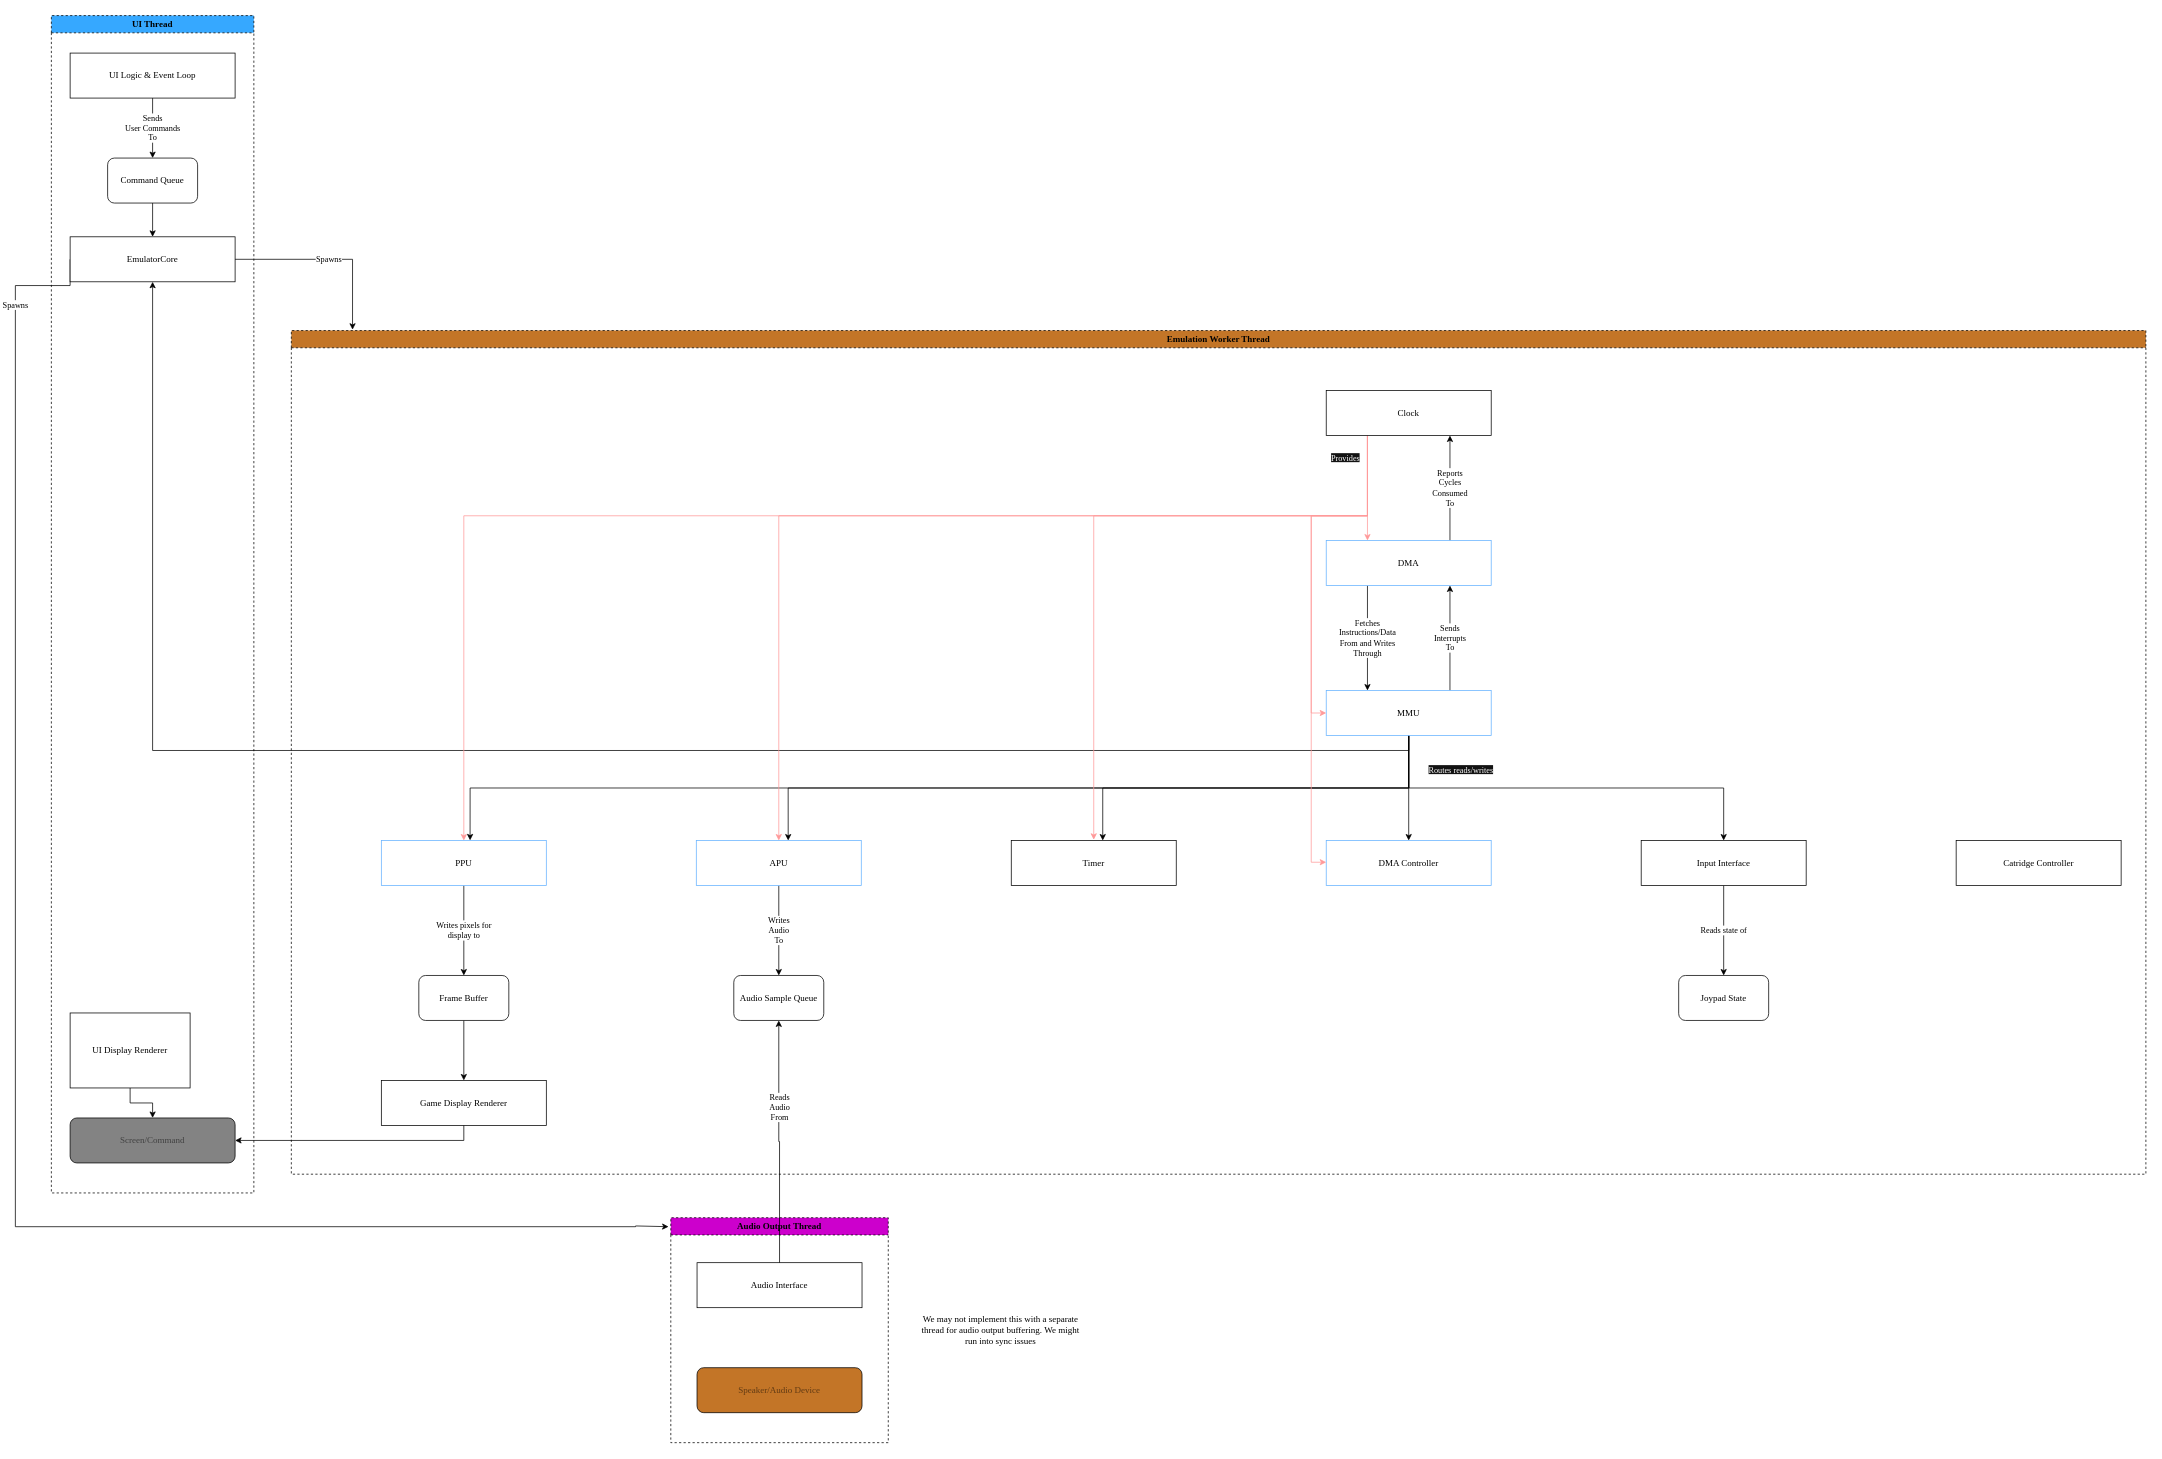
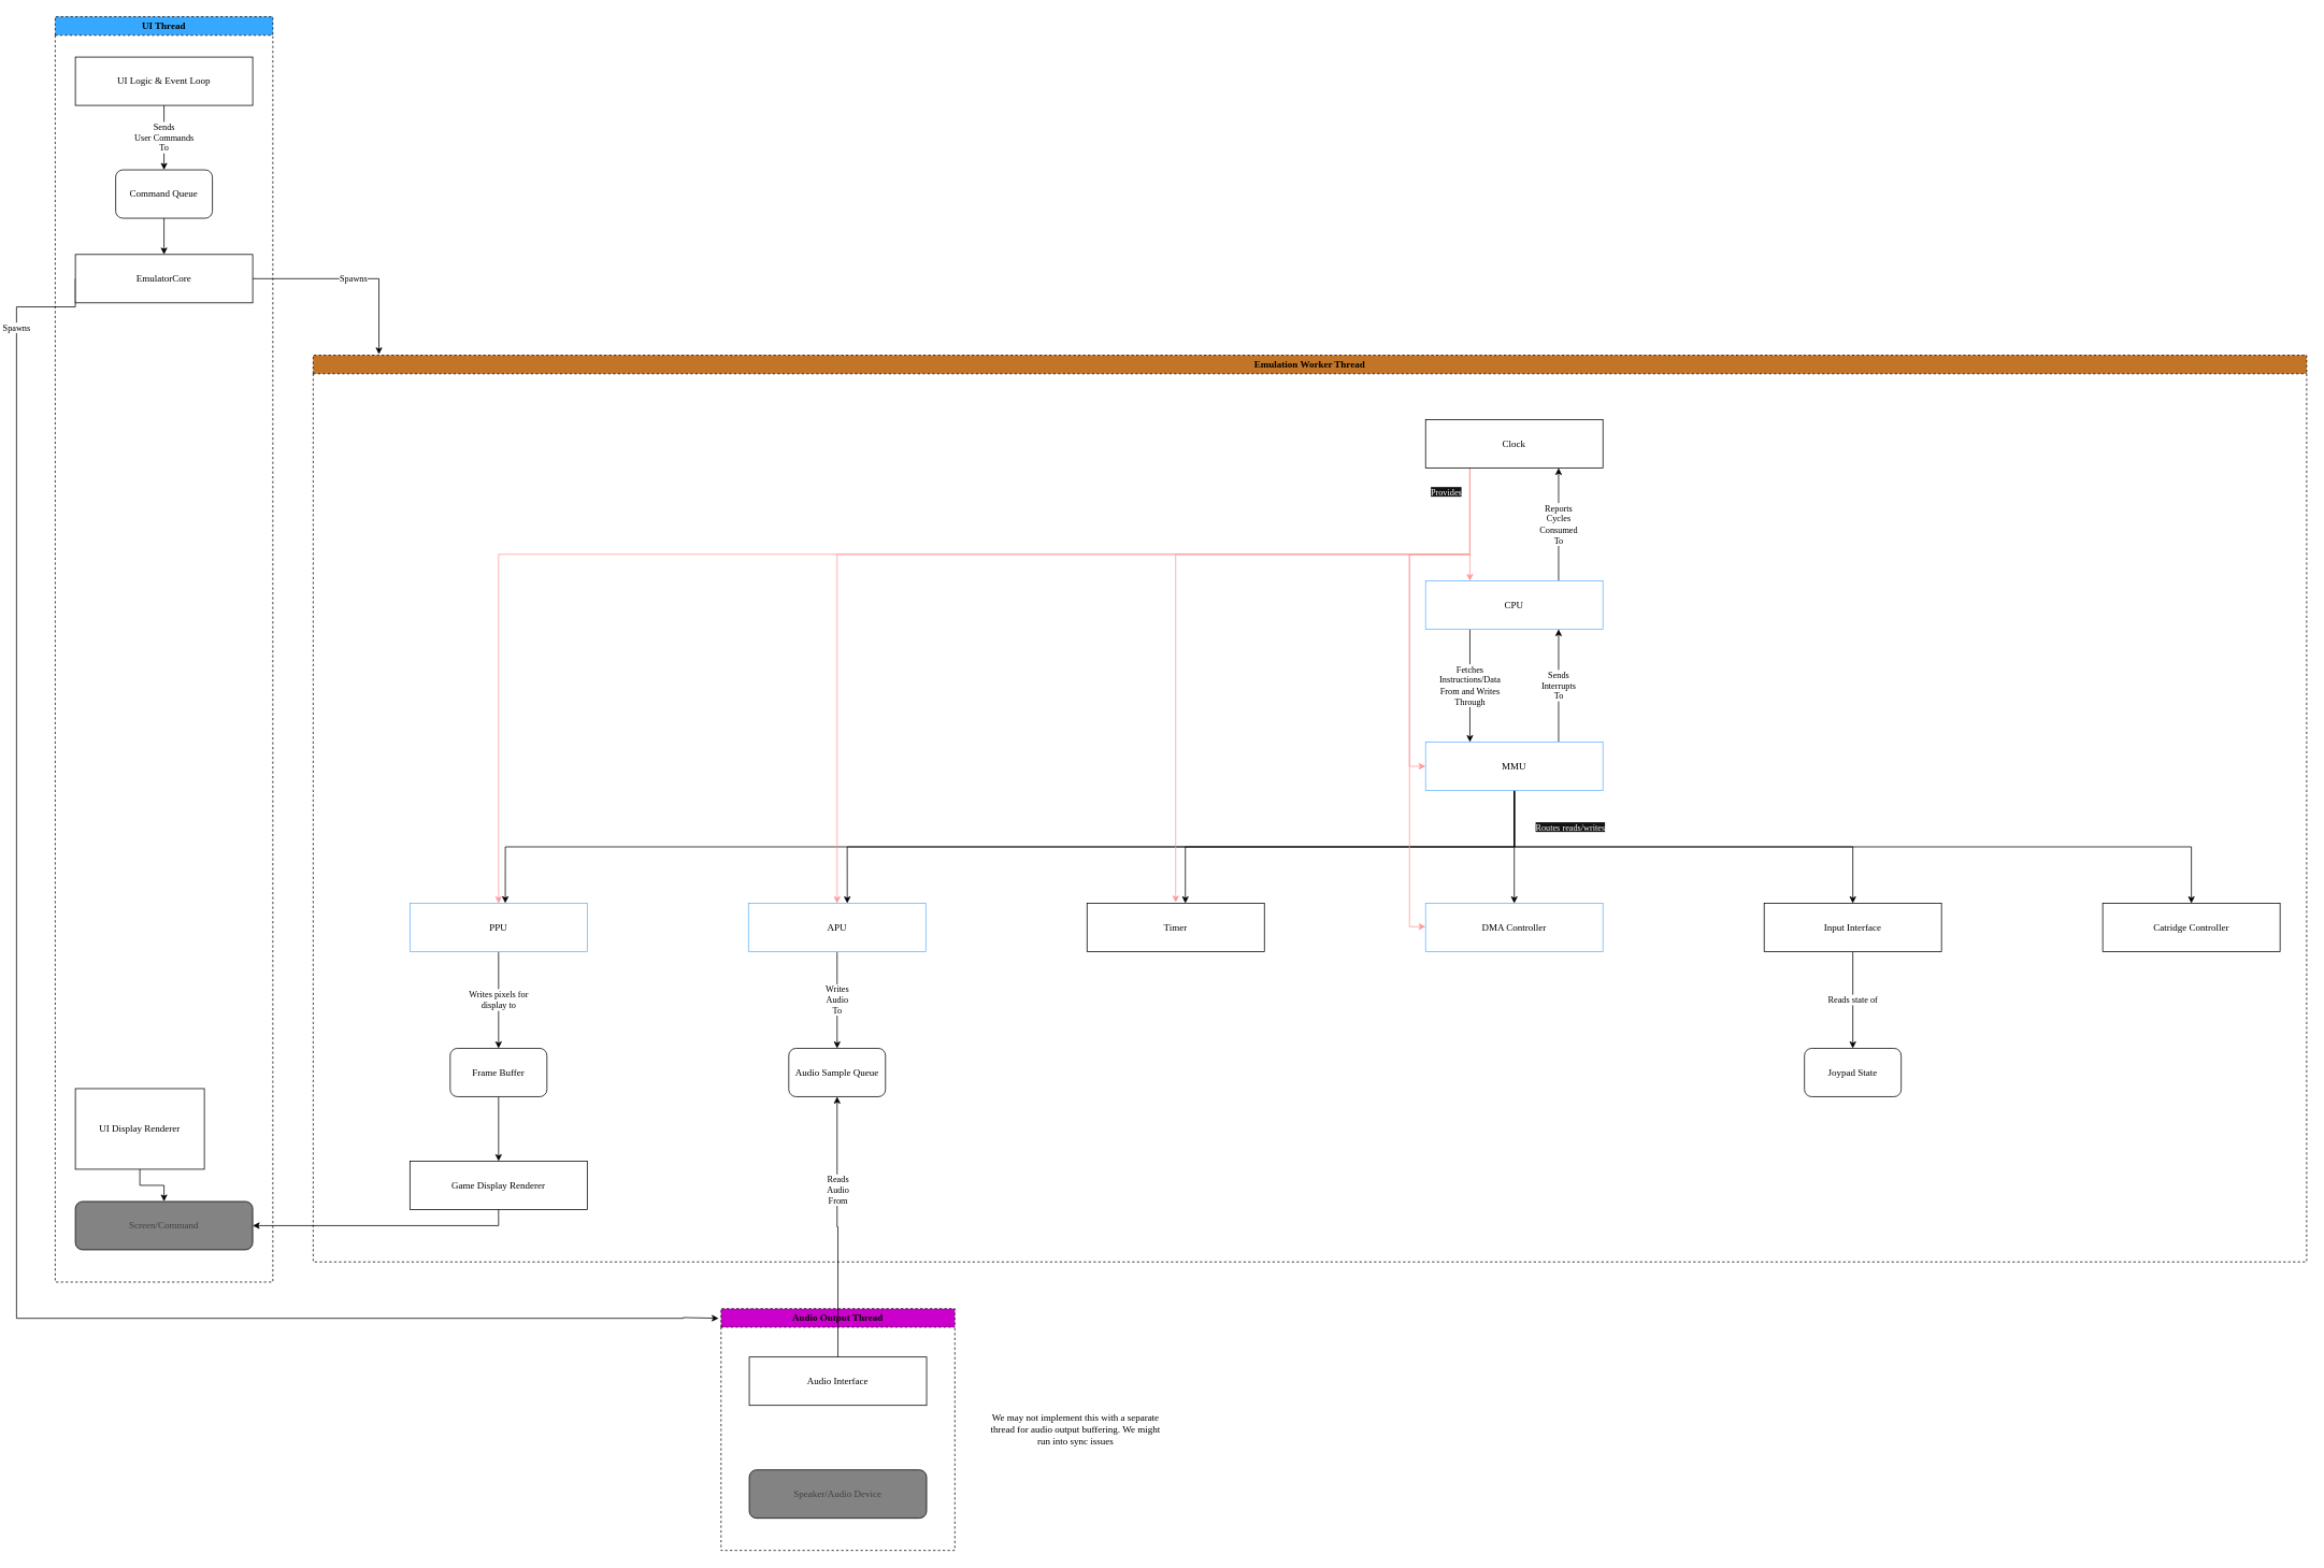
- <mxCell id="16" value="DMA" style="rounded=0;whiteSpace=wrap;html=1;fontFamily=fira code;strokeColor=#66B2FF;" parent="13" vertex="1"><mxGeometry x="1380" y="280" width="220" height="60" as="geometry" /></mxCell>
+ <mxCell id="16" value="CPU" style="rounded=0;whiteSpace=wrap;html=1;fontFamily=fira code;strokeColor=#66B2FF;" parent="13" vertex="1"><mxGeometry x="1380" y="280" width="220" height="60" as="geometry" /></mxCell>
- <mxCell id="18" style="edgeStyle=orthogonalEdgeStyle;rounded=0;orthogonalLoop=1;jettySize=auto;html=1;exitX=0.5;exitY=1;exitDx=0;exitDy=0;fontFamily=fira code;" parent="13" source="24" target="9" edge="1"><mxGeometry relative="1" as="geometry" /></mxCell>
+ <mxCell id="18" style="edgeStyle=orthogonalEdgeStyle;rounded=0;orthogonalLoop=1;jettySize=auto;html=1;exitX=0.5;exitY=1;exitDx=0;exitDy=0;fontFamily=fira code;" parent="13" source="24" target="40" edge="1"><mxGeometry relative="1" as="geometry" /></mxCell>
- <mxCell id="50" value="Speaker/Audio Device" style="rounded=1;whiteSpace=wrap;html=1;fillColor=#c37527;shadow=0;textOpacity=50;fontFamily=fira code;" parent="48" vertex="1"><mxGeometry x="35" y="200" width="220" height="60" as="geometry" /></mxCell>
+ <mxCell id="50" value="Speaker/Audio Device" style="rounded=1;whiteSpace=wrap;html=1;fillColor=#838383;shadow=0;textOpacity=50;fontFamily=fira code;" parent="48" vertex="1"><mxGeometry x="35" y="200" width="220" height="60" as="geometry" /></mxCell>
